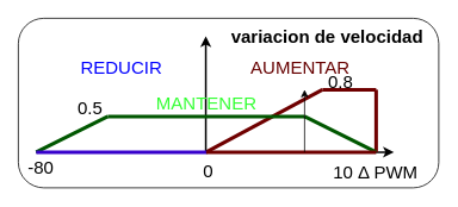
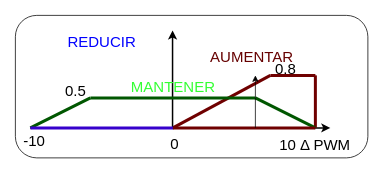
- <mxCell id="15" value="&lt;font style=&quot;font-size: 20px&quot;&gt;variacion de velocidad&lt;/font&gt;" style="text;strokeColor=none;fillColor=none;html=1;fontSize=24;fontStyle=1;verticalAlign=middle;align=center;fontColor=#000000;" parent="1" vertex="1"><mxGeometry x="250" y="20" width="230" height="40" as="geometry" /></mxCell>
- <mxCell id="11" value="REDUCIR" style="text;html=1;align=center;verticalAlign=middle;resizable=0;points=[];autosize=1;fontColor=#0000FF;fontSize=20;" parent="1" vertex="1"><mxGeometry x="80" y="60" width="110" height="30" as="geometry" /></mxCell>
+ <mxCell id="11" value="REDUCIR" style="text;html=1;align=center;verticalAlign=middle;resizable=0;points=[];autosize=1;fontColor=#0000FF;fontSize=20;" parent="1" vertex="1"><mxGeometry x="80" y="40" width="110" height="30" as="geometry" /></mxCell>
- <mxCell id="14" value="-80" style="edgeLabel;html=1;align=center;verticalAlign=middle;resizable=0;points=[];fontColor=#000000;fontSize=20;labelBackgroundColor=none;" parent="1" vertex="1" connectable="0"><mxGeometry x="50" y="190" as="geometry"><mxPoint x="-6" y="-4" as="offset" /></mxGeometry></mxCell>
+ <mxCell id="14" value="-10" style="edgeLabel;html=1;align=center;verticalAlign=middle;resizable=0;points=[];fontColor=#000000;fontSize=20;labelBackgroundColor=none;" parent="1" vertex="1" connectable="0"><mxGeometry x="50" y="190" as="geometry"><mxPoint x="-6" y="-4" as="offset" /></mxGeometry></mxCell>
